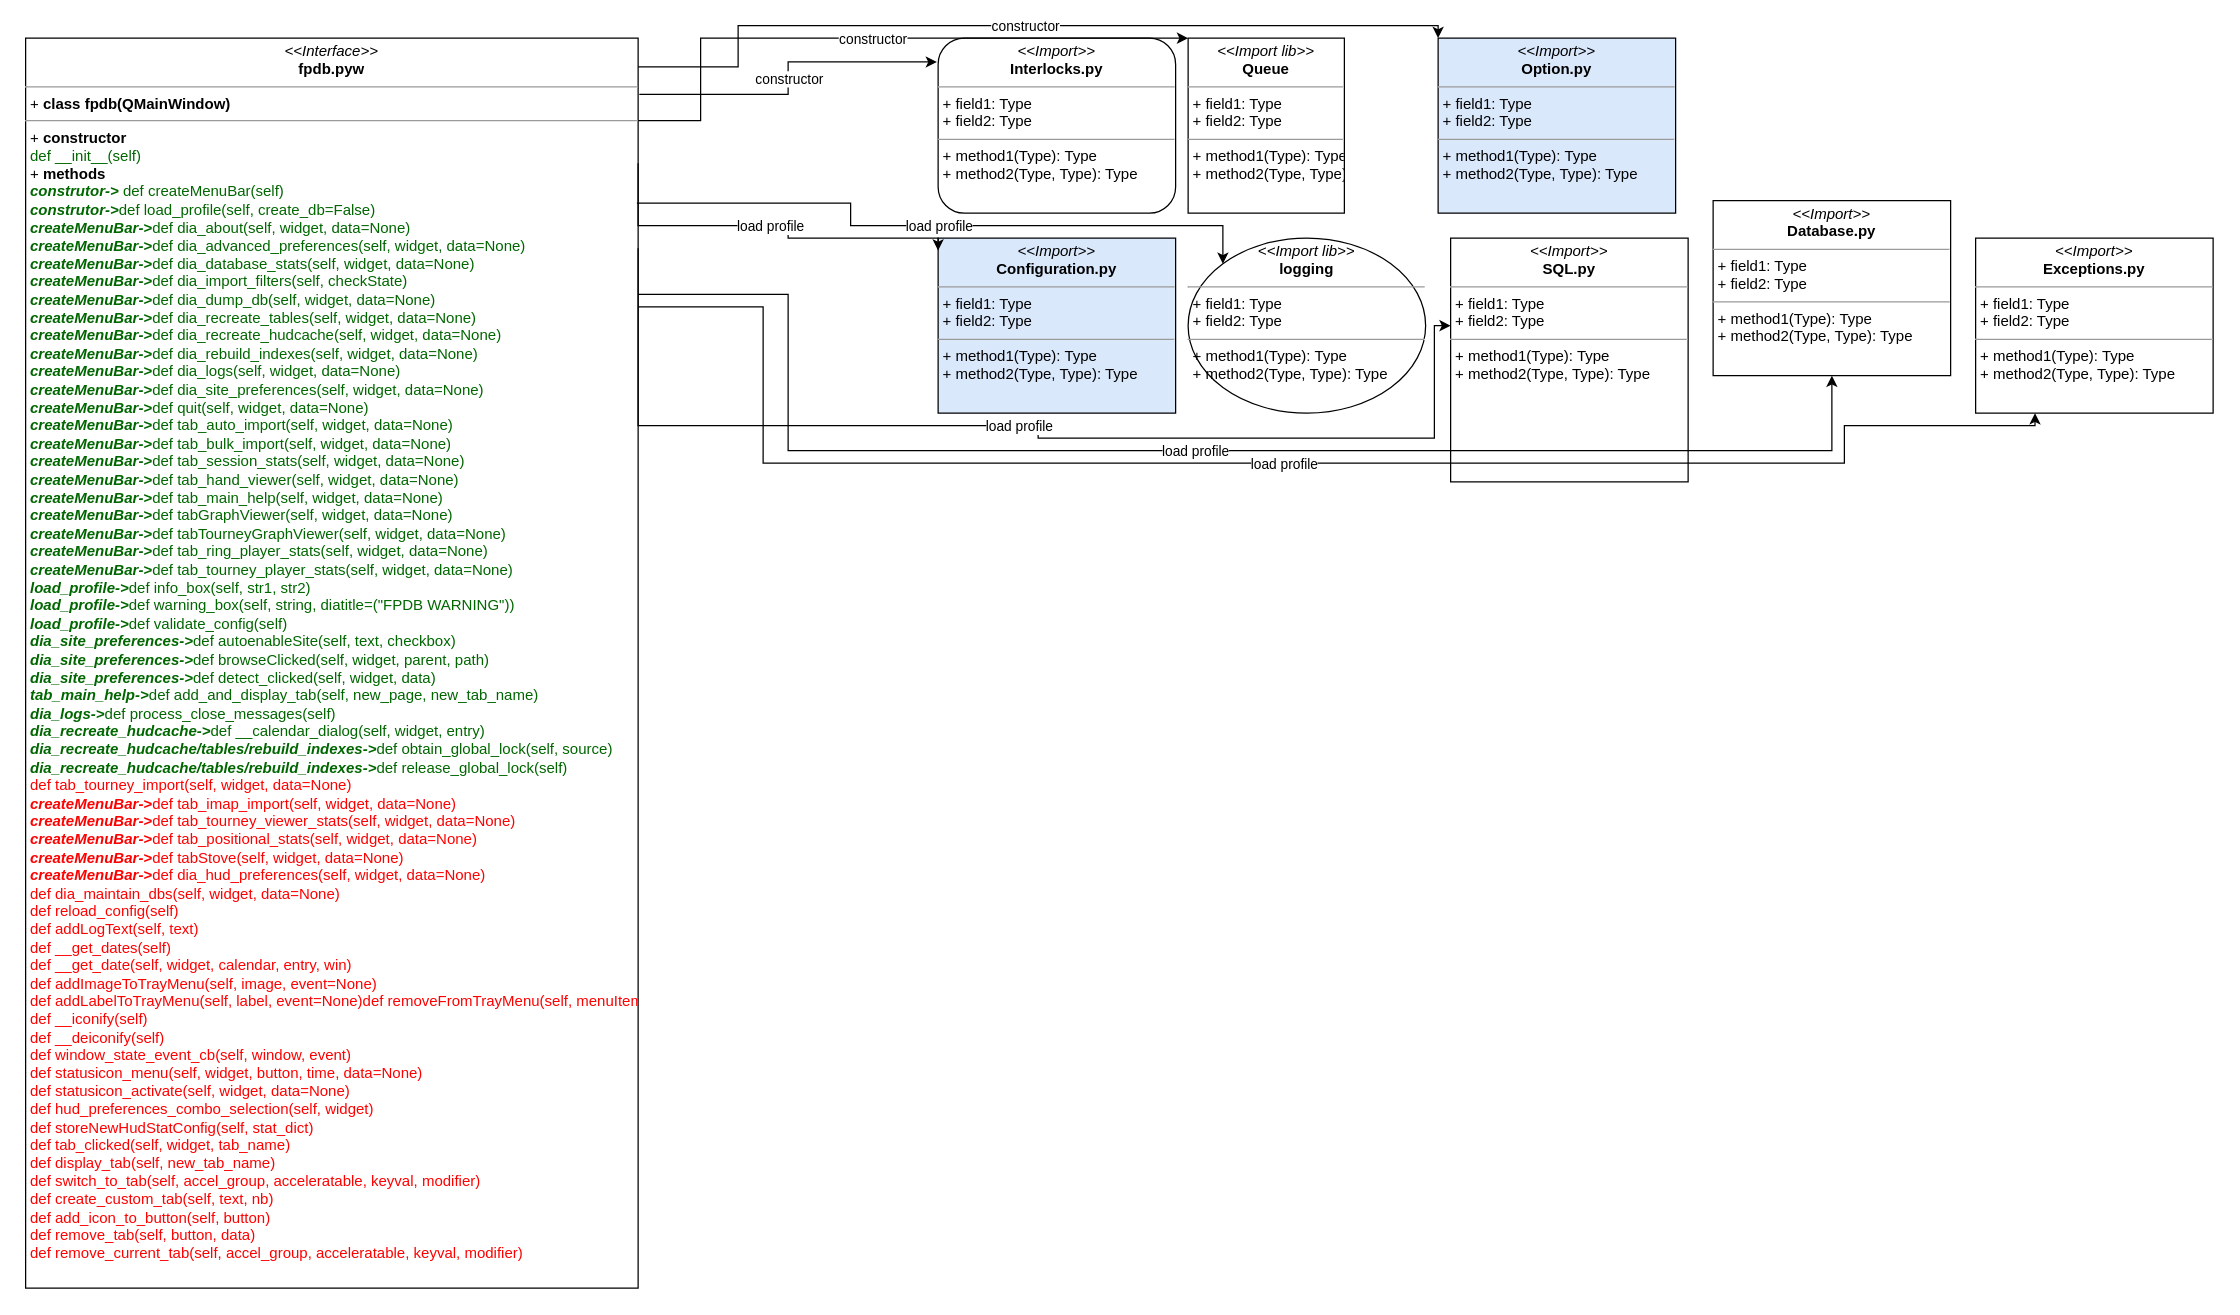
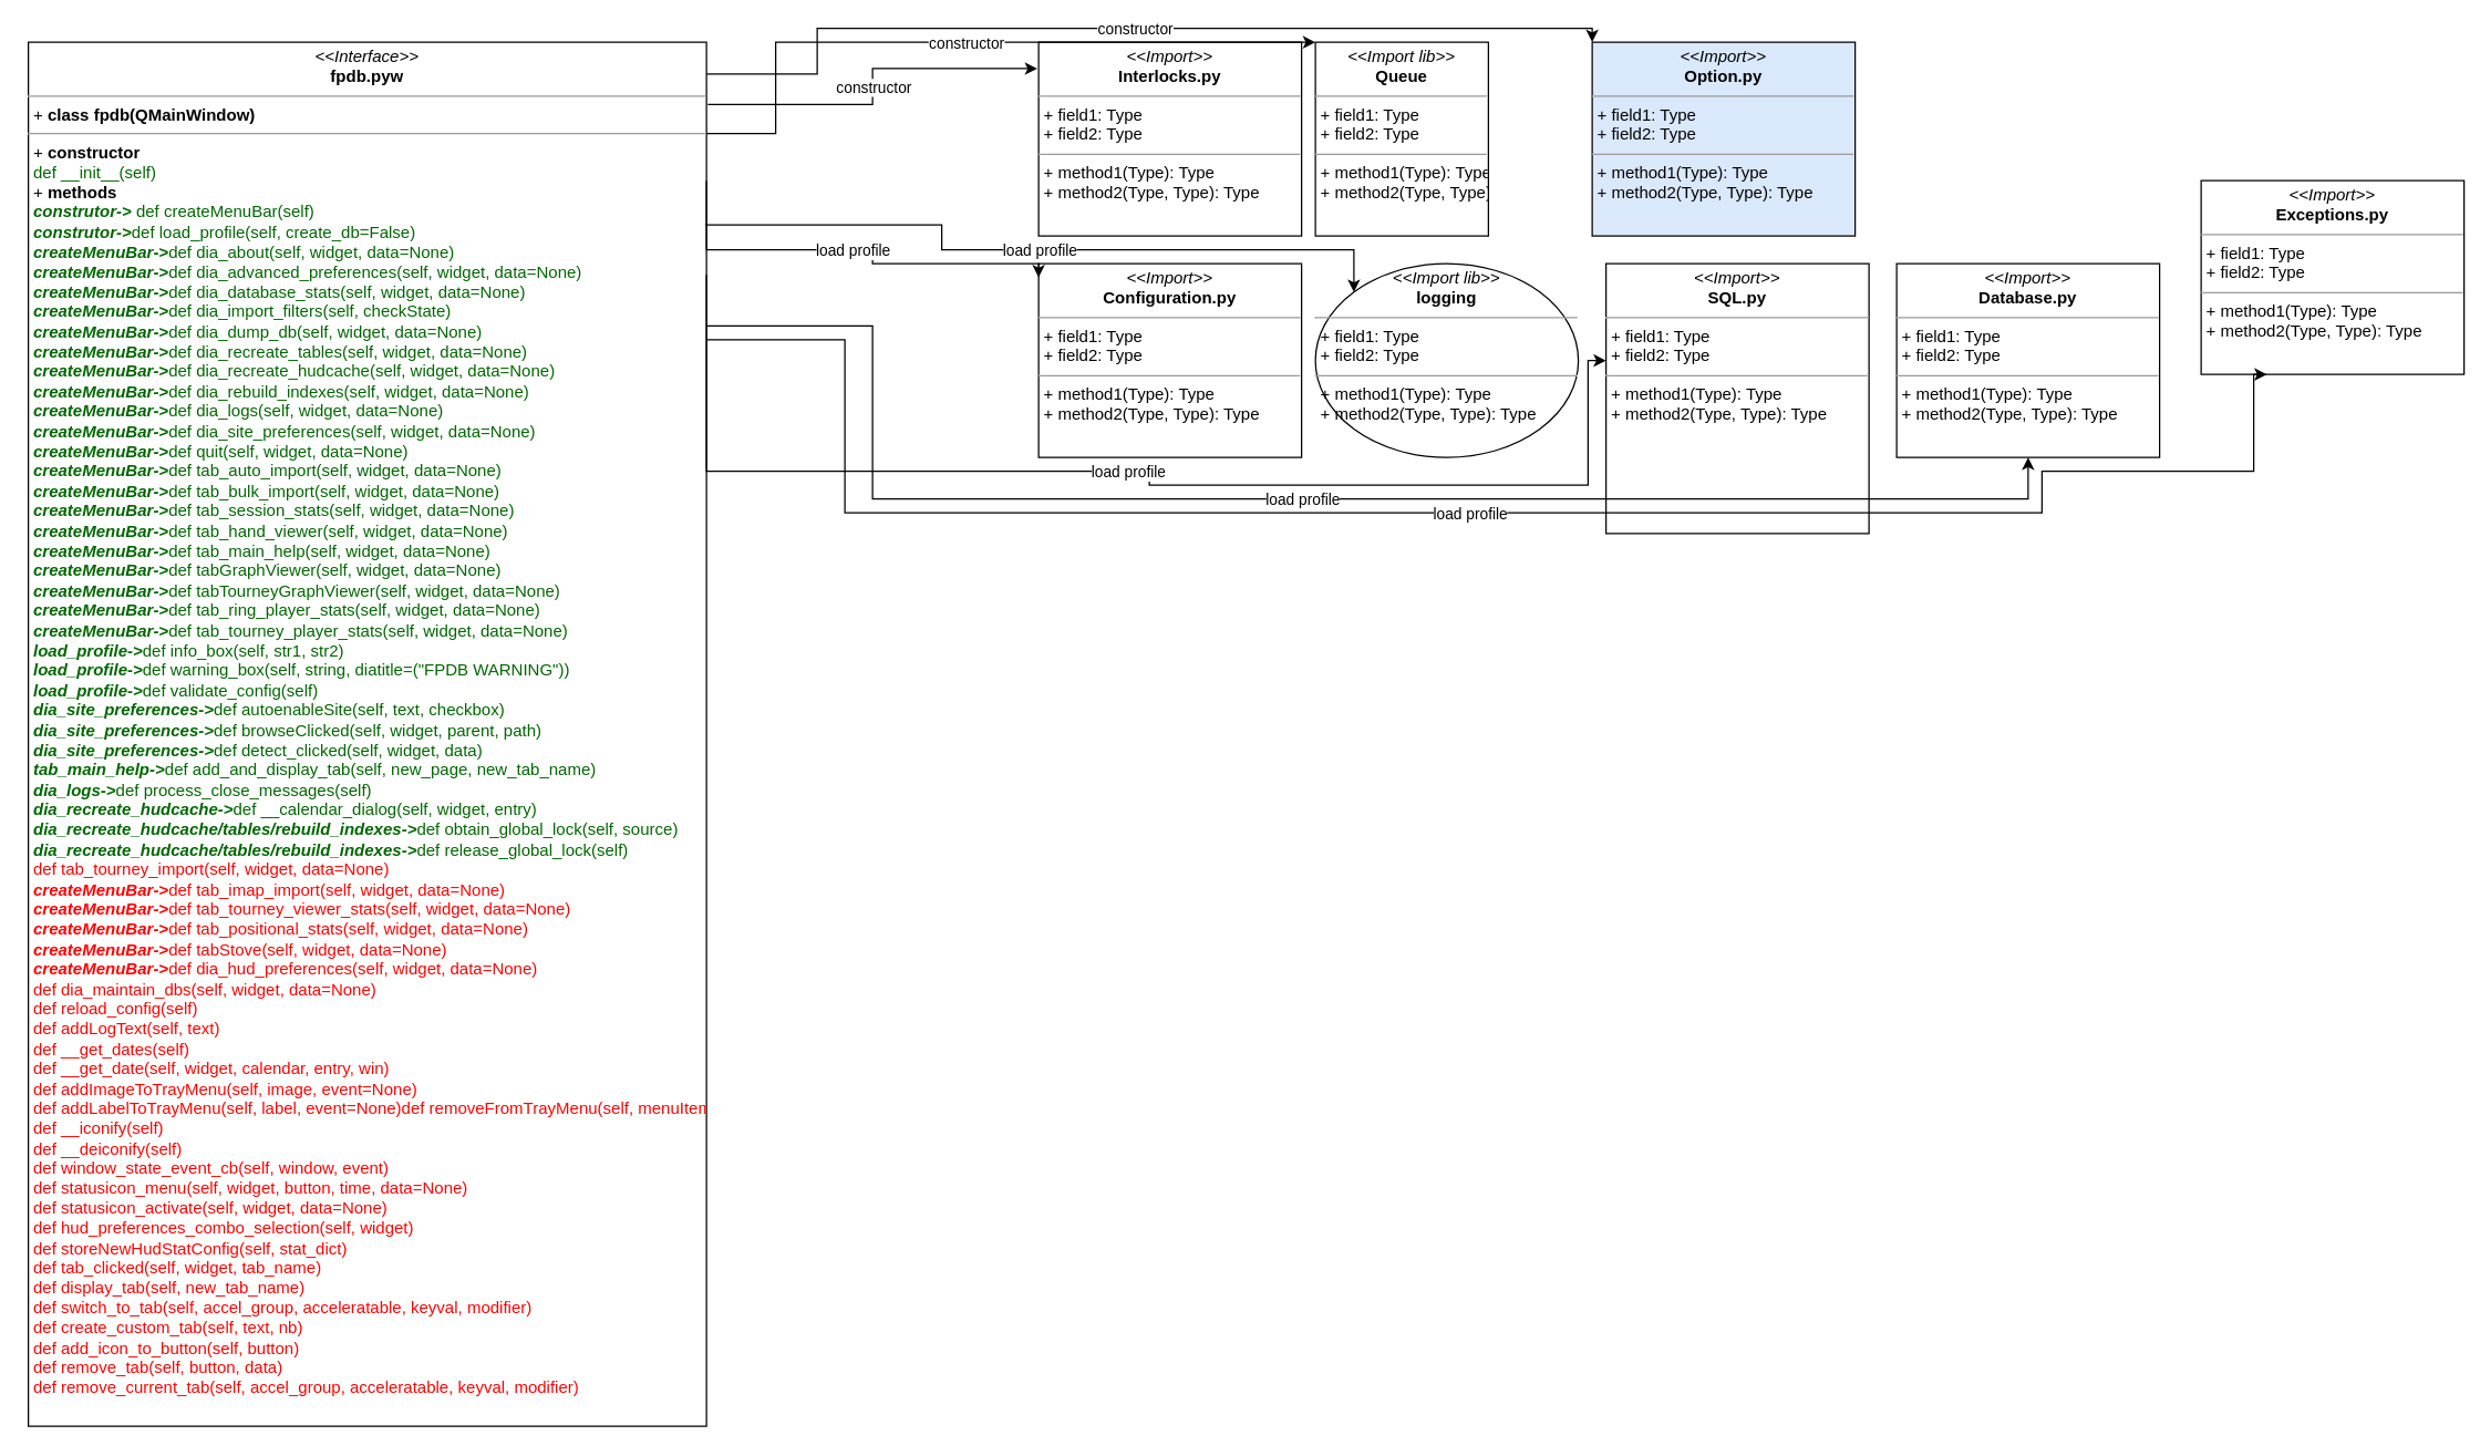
- <mxCell id="3" value="&lt;p style=&quot;margin: 0px ; margin-top: 4px ; text-align: center&quot;&gt;&lt;i&gt;&amp;lt;&amp;lt;Import&amp;gt;&amp;gt;&lt;/i&gt;&lt;br&gt;&lt;b&gt;Interlocks.py&lt;/b&gt;&lt;/p&gt;&lt;hr size=&quot;1&quot;&gt;&lt;p style=&quot;margin: 0px ; margin-left: 4px&quot;&gt;+ field1: Type&lt;br&gt;+ field2: Type&lt;/p&gt;&lt;hr size=&quot;1&quot;&gt;&lt;p style=&quot;margin: 0px ; margin-left: 4px&quot;&gt;+ method1(Type): Type&lt;br&gt;+ method2(Type, Type): Type&lt;/p&gt;" style="verticalAlign=top;align=left;overflow=fill;fontSize=12;fontFamily=Helvetica;html=1;shadow=0;comic=0;labelBackgroundColor=none;strokeWidth=1;rounded=1;" vertex="1" parent="1"><mxGeometry x="750" y="30" width="190" height="140" as="geometry" /></mxCell>
+ <mxCell id="3" value="&lt;p style=&quot;margin: 0px ; margin-top: 4px ; text-align: center&quot;&gt;&lt;i&gt;&amp;lt;&amp;lt;Import&amp;gt;&amp;gt;&lt;/i&gt;&lt;br&gt;&lt;b&gt;Interlocks.py&lt;/b&gt;&lt;/p&gt;&lt;hr size=&quot;1&quot;&gt;&lt;p style=&quot;margin: 0px ; margin-left: 4px&quot;&gt;+ field1: Type&lt;br&gt;+ field2: Type&lt;/p&gt;&lt;hr size=&quot;1&quot;&gt;&lt;p style=&quot;margin: 0px ; margin-left: 4px&quot;&gt;+ method1(Type): Type&lt;br&gt;+ method2(Type, Type): Type&lt;/p&gt;" style="verticalAlign=top;align=left;overflow=fill;fontSize=12;fontFamily=Helvetica;html=1;rounded=0;shadow=0;comic=0;labelBackgroundColor=none;strokeWidth=1" vertex="1" parent="1"><mxGeometry x="750" y="30" width="190" height="140" as="geometry" /></mxCell>
- <mxCell id="21" value="&lt;p style=&quot;margin: 0px ; margin-top: 4px ; text-align: center&quot;&gt;&lt;i&gt;&amp;lt;&amp;lt;Import&amp;gt;&amp;gt;&lt;/i&gt;&lt;br&gt;&lt;b&gt;Database.py&lt;/b&gt;&lt;/p&gt;&lt;hr size=&quot;1&quot;&gt;&lt;p style=&quot;margin: 0px ; margin-left: 4px&quot;&gt;+ field1: Type&lt;br&gt;+ field2: Type&lt;/p&gt;&lt;hr size=&quot;1&quot;&gt;&lt;p style=&quot;margin: 0px ; margin-left: 4px&quot;&gt;+ method1(Type): Type&lt;br&gt;+ method2(Type, Type): Type&lt;/p&gt;" style="verticalAlign=top;align=left;overflow=fill;fontSize=12;fontFamily=Helvetica;html=1;rounded=0;shadow=0;comic=0;labelBackgroundColor=none;strokeWidth=1" vertex="1" parent="1"><mxGeometry x="1370" y="160" width="190" height="140" as="geometry" /></mxCell>
+ <mxCell id="21" value="&lt;p style=&quot;margin: 0px ; margin-top: 4px ; text-align: center&quot;&gt;&lt;i&gt;&amp;lt;&amp;lt;Import&amp;gt;&amp;gt;&lt;/i&gt;&lt;br&gt;&lt;b&gt;Database.py&lt;/b&gt;&lt;/p&gt;&lt;hr size=&quot;1&quot;&gt;&lt;p style=&quot;margin: 0px ; margin-left: 4px&quot;&gt;+ field1: Type&lt;br&gt;+ field2: Type&lt;/p&gt;&lt;hr size=&quot;1&quot;&gt;&lt;p style=&quot;margin: 0px ; margin-left: 4px&quot;&gt;+ method1(Type): Type&lt;br&gt;+ method2(Type, Type): Type&lt;/p&gt;" style="verticalAlign=top;align=left;overflow=fill;fontSize=12;fontFamily=Helvetica;html=1;rounded=0;shadow=0;comic=0;labelBackgroundColor=none;strokeWidth=1" vertex="1" parent="1"><mxGeometry x="1370" y="190" width="190" height="140" as="geometry" /></mxCell>
- <mxCell id="12" value="&lt;p style=&quot;margin: 0px ; margin-top: 4px ; text-align: center&quot;&gt;&lt;i&gt;&amp;lt;&amp;lt;Import&amp;gt;&amp;gt;&lt;/i&gt;&lt;br&gt;&lt;b&gt;Configuration.py&lt;/b&gt;&lt;/p&gt;&lt;hr size=&quot;1&quot;&gt;&lt;p style=&quot;margin: 0px ; margin-left: 4px&quot;&gt;+ field1: Type&lt;br&gt;+ field2: Type&lt;/p&gt;&lt;hr size=&quot;1&quot;&gt;&lt;p style=&quot;margin: 0px ; margin-left: 4px&quot;&gt;+ method1(Type): Type&lt;br&gt;+ method2(Type, Type): Type&lt;/p&gt;" style="verticalAlign=top;align=left;overflow=fill;fontSize=12;fontFamily=Helvetica;html=1;rounded=0;shadow=0;comic=0;labelBackgroundColor=none;strokeWidth=1;fillColor=#dae8fc;" vertex="1" parent="1"><mxGeometry x="750" y="190" width="190" height="140" as="geometry" /></mxCell>
+ <mxCell id="12" value="&lt;p style=&quot;margin: 0px ; margin-top: 4px ; text-align: center&quot;&gt;&lt;i&gt;&amp;lt;&amp;lt;Import&amp;gt;&amp;gt;&lt;/i&gt;&lt;br&gt;&lt;b&gt;Configuration.py&lt;/b&gt;&lt;/p&gt;&lt;hr size=&quot;1&quot;&gt;&lt;p style=&quot;margin: 0px ; margin-left: 4px&quot;&gt;+ field1: Type&lt;br&gt;+ field2: Type&lt;/p&gt;&lt;hr size=&quot;1&quot;&gt;&lt;p style=&quot;margin: 0px ; margin-left: 4px&quot;&gt;+ method1(Type): Type&lt;br&gt;+ method2(Type, Type): Type&lt;/p&gt;" style="verticalAlign=top;align=left;overflow=fill;fontSize=12;fontFamily=Helvetica;html=1;rounded=0;shadow=0;comic=0;labelBackgroundColor=none;strokeWidth=1" vertex="1" parent="1"><mxGeometry x="750" y="190" width="190" height="140" as="geometry" /></mxCell>
- <mxCell id="24" value="&lt;p style=&quot;margin: 0px ; margin-top: 4px ; text-align: center&quot;&gt;&lt;i&gt;&amp;lt;&amp;lt;Import&amp;gt;&amp;gt;&lt;/i&gt;&lt;br&gt;&lt;b&gt;Exceptions.py&lt;/b&gt;&lt;/p&gt;&lt;hr size=&quot;1&quot;&gt;&lt;p style=&quot;margin: 0px ; margin-left: 4px&quot;&gt;+ field1: Type&lt;br&gt;+ field2: Type&lt;/p&gt;&lt;hr size=&quot;1&quot;&gt;&lt;p style=&quot;margin: 0px ; margin-left: 4px&quot;&gt;+ method1(Type): Type&lt;br&gt;+ method2(Type, Type): Type&lt;/p&gt;" style="verticalAlign=top;align=left;overflow=fill;fontSize=12;fontFamily=Helvetica;html=1;rounded=0;shadow=0;comic=0;labelBackgroundColor=none;strokeWidth=1" vertex="1" parent="1"><mxGeometry x="1580" y="190" width="190" height="140" as="geometry" /></mxCell>
+ <mxCell id="24" value="&lt;p style=&quot;margin: 0px ; margin-top: 4px ; text-align: center&quot;&gt;&lt;i&gt;&amp;lt;&amp;lt;Import&amp;gt;&amp;gt;&lt;/i&gt;&lt;br&gt;&lt;b&gt;Exceptions.py&lt;/b&gt;&lt;/p&gt;&lt;hr size=&quot;1&quot;&gt;&lt;p style=&quot;margin: 0px ; margin-left: 4px&quot;&gt;+ field1: Type&lt;br&gt;+ field2: Type&lt;/p&gt;&lt;hr size=&quot;1&quot;&gt;&lt;p style=&quot;margin: 0px ; margin-left: 4px&quot;&gt;+ method1(Type): Type&lt;br&gt;+ method2(Type, Type): Type&lt;/p&gt;" style="verticalAlign=top;align=left;overflow=fill;fontSize=12;fontFamily=Helvetica;html=1;rounded=0;shadow=0;comic=0;labelBackgroundColor=none;strokeWidth=1" vertex="1" parent="1"><mxGeometry x="1590" y="130" width="190" height="140" as="geometry" /></mxCell>
